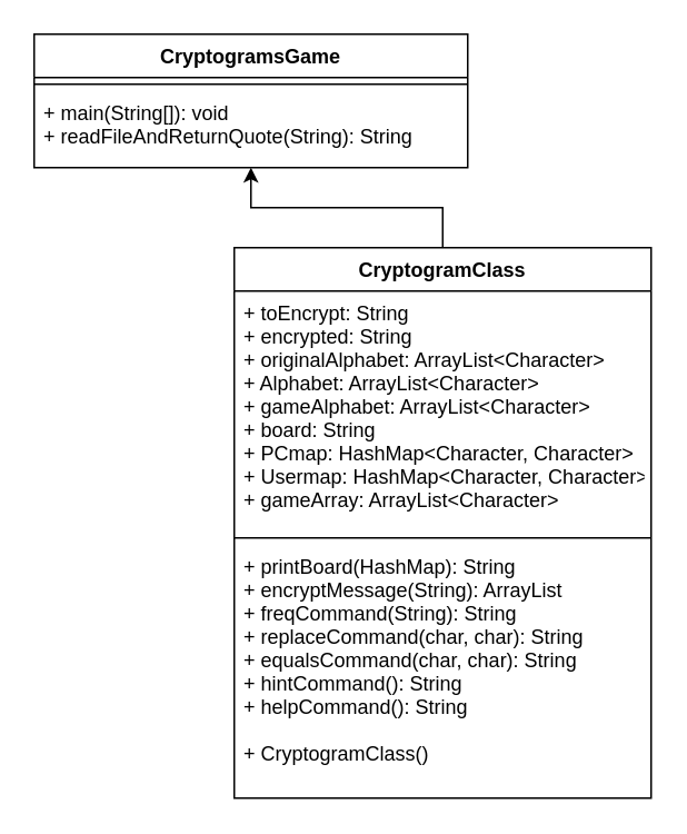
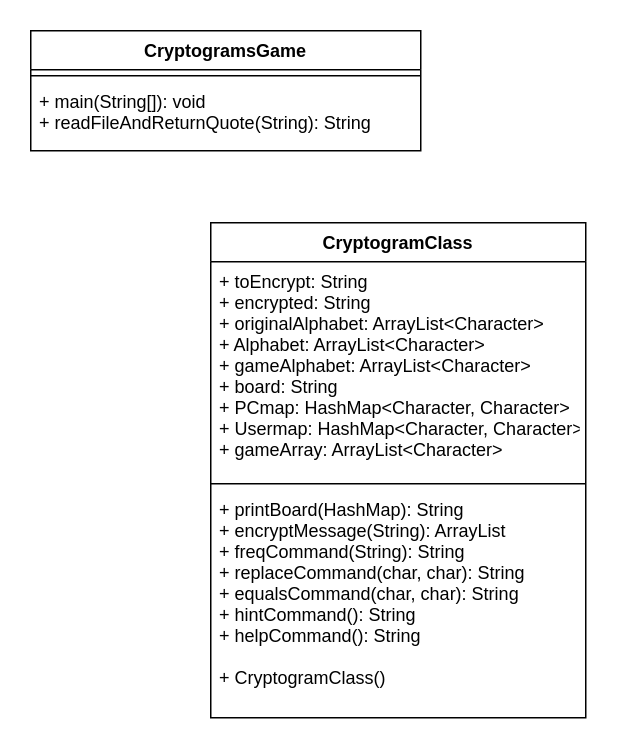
- <mxCell id="2" style="edgeStyle=orthogonalEdgeStyle;rounded=0;orthogonalLoop=1;jettySize=auto;html=1;" edge="1" parent="1" source="3" target="7"><mxGeometry relative="1" as="geometry" /></mxCell>
